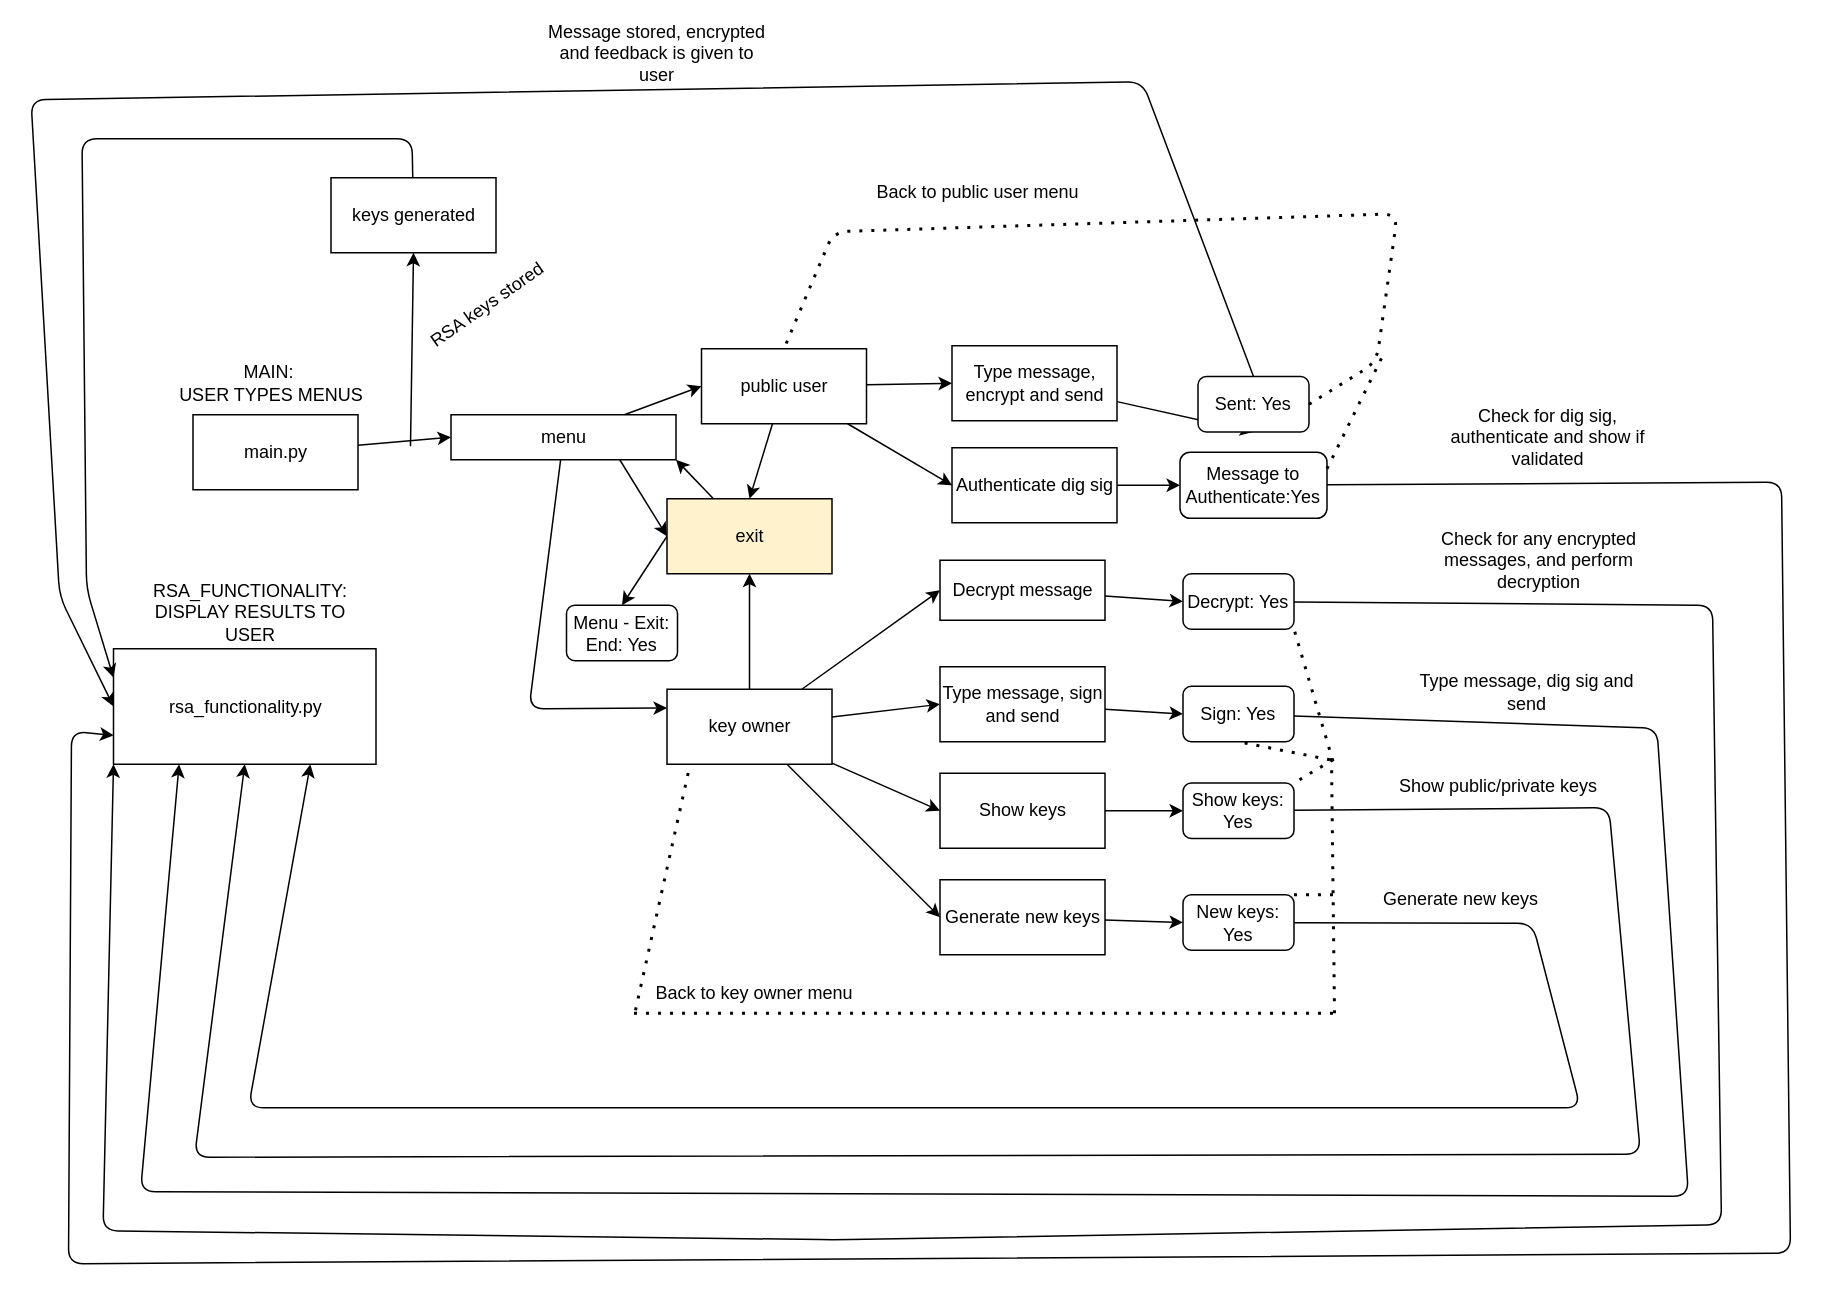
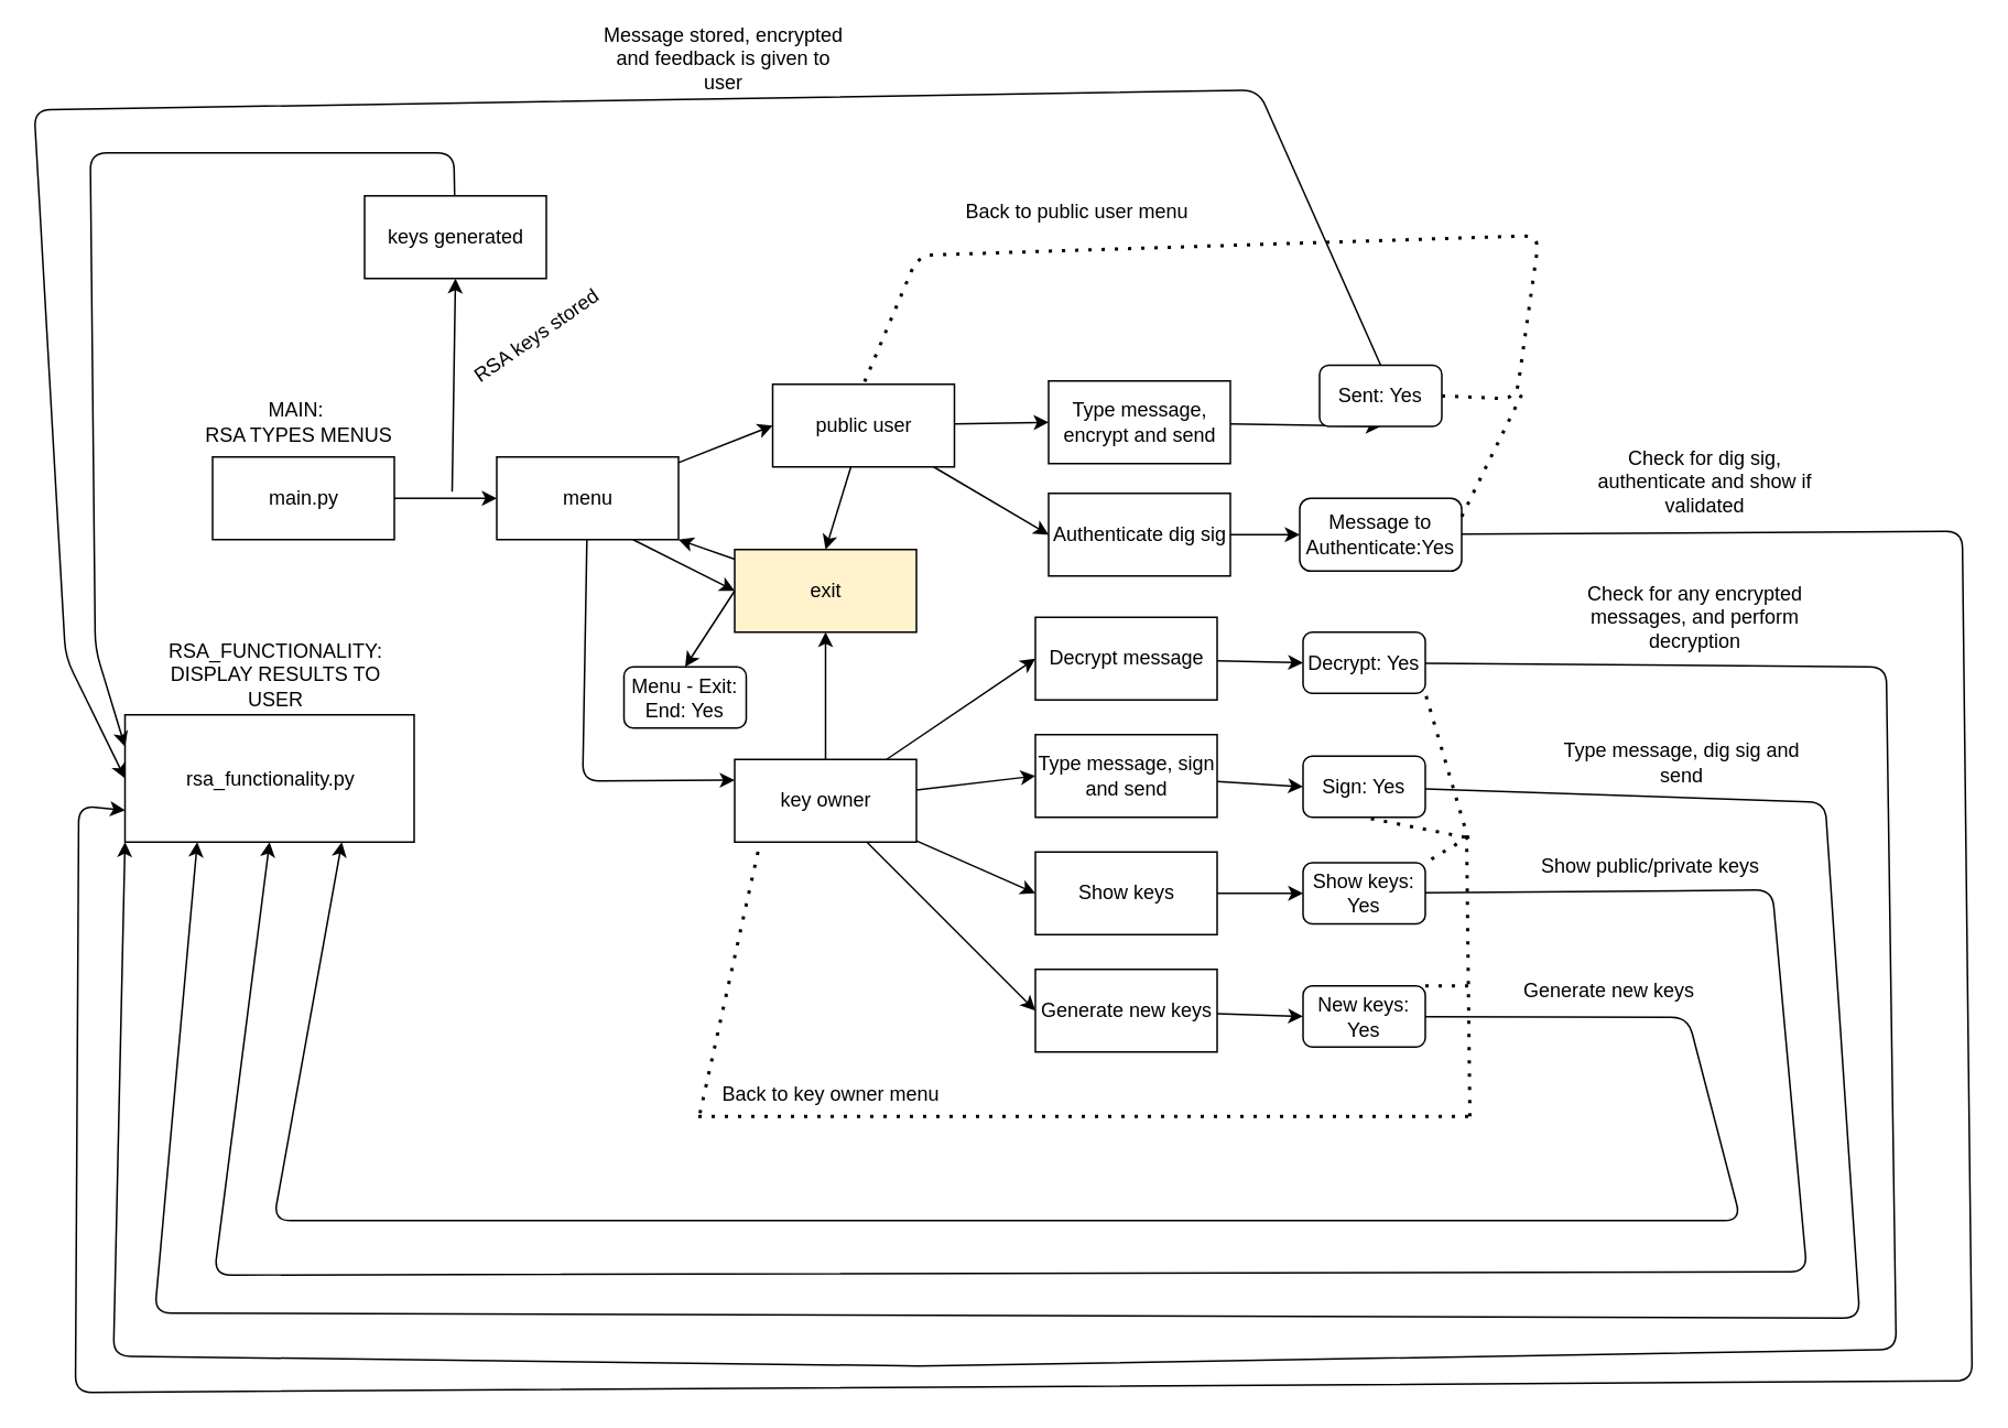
- <mxCell id="69" value="MAIN:&amp;nbsp;&lt;br&gt;USER TYPES MENUS" style="text;html=1;strokeColor=none;fillColor=none;align=center;verticalAlign=middle;whiteSpace=wrap;rounded=0;" vertex="1" parent="1"><mxGeometry x="106" y="240" width="149" height="30" as="geometry" /></mxCell>
+ <mxCell id="69" value="MAIN:&amp;nbsp;&lt;br&gt;RSA TYPES MENUS" style="text;html=1;strokeColor=none;fillColor=none;align=center;verticalAlign=middle;whiteSpace=wrap;rounded=0;" vertex="1" parent="1"><mxGeometry x="106" y="240" width="149" height="30" as="geometry" /></mxCell>
- <mxCell id="27" value="Sent: Yes" style="rounded=1;whiteSpace=wrap;html=1;" vertex="1" parent="1"><mxGeometry x="798" y="250.5" width="74" height="37" as="geometry" /></mxCell>
+ <mxCell id="27" value="Sent: Yes" style="rounded=1;whiteSpace=wrap;html=1;" vertex="1" parent="1"><mxGeometry x="798" y="220.5" width="74" height="37" as="geometry" /></mxCell>
- <mxCell id="9" value="menu" style="html=1;" vertex="1" parent="1"><mxGeometry x="300" y="276" width="150" height="30" as="geometry" /></mxCell>
+ <mxCell id="9" value="menu" style="html=1;" vertex="1" parent="1"><mxGeometry x="300" y="276" width="110" height="50" as="geometry" /></mxCell>
- <mxCell id="38" value="Decrypt message" style="html=1;" vertex="1" parent="1"><mxGeometry x="626" y="373" width="110" height="40" as="geometry" /></mxCell>
+ <mxCell id="38" value="Decrypt message" style="html=1;" vertex="1" parent="1"><mxGeometry x="626" y="373" width="110" height="50" as="geometry" /></mxCell>
